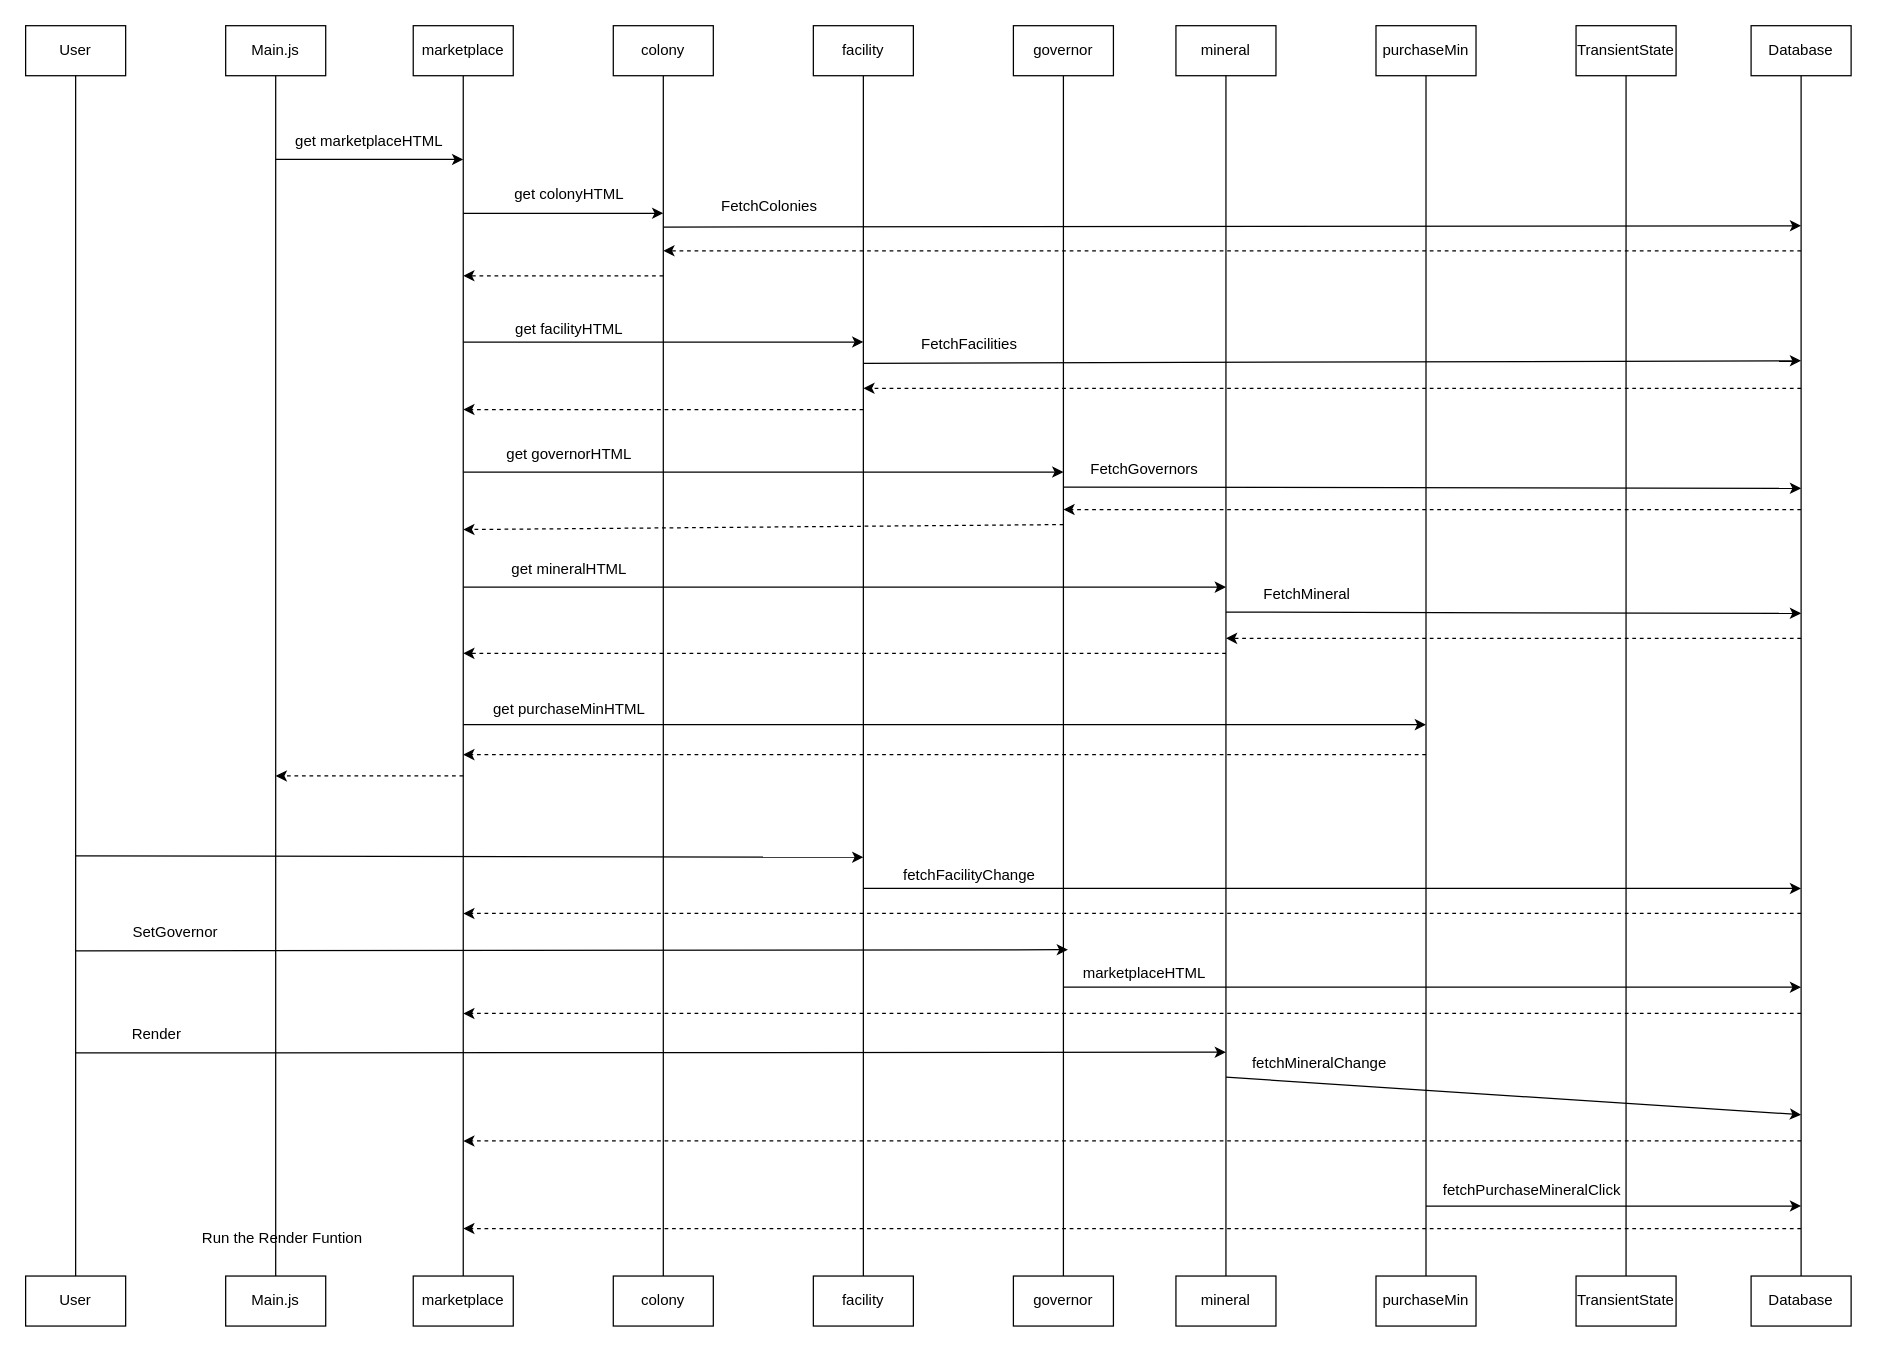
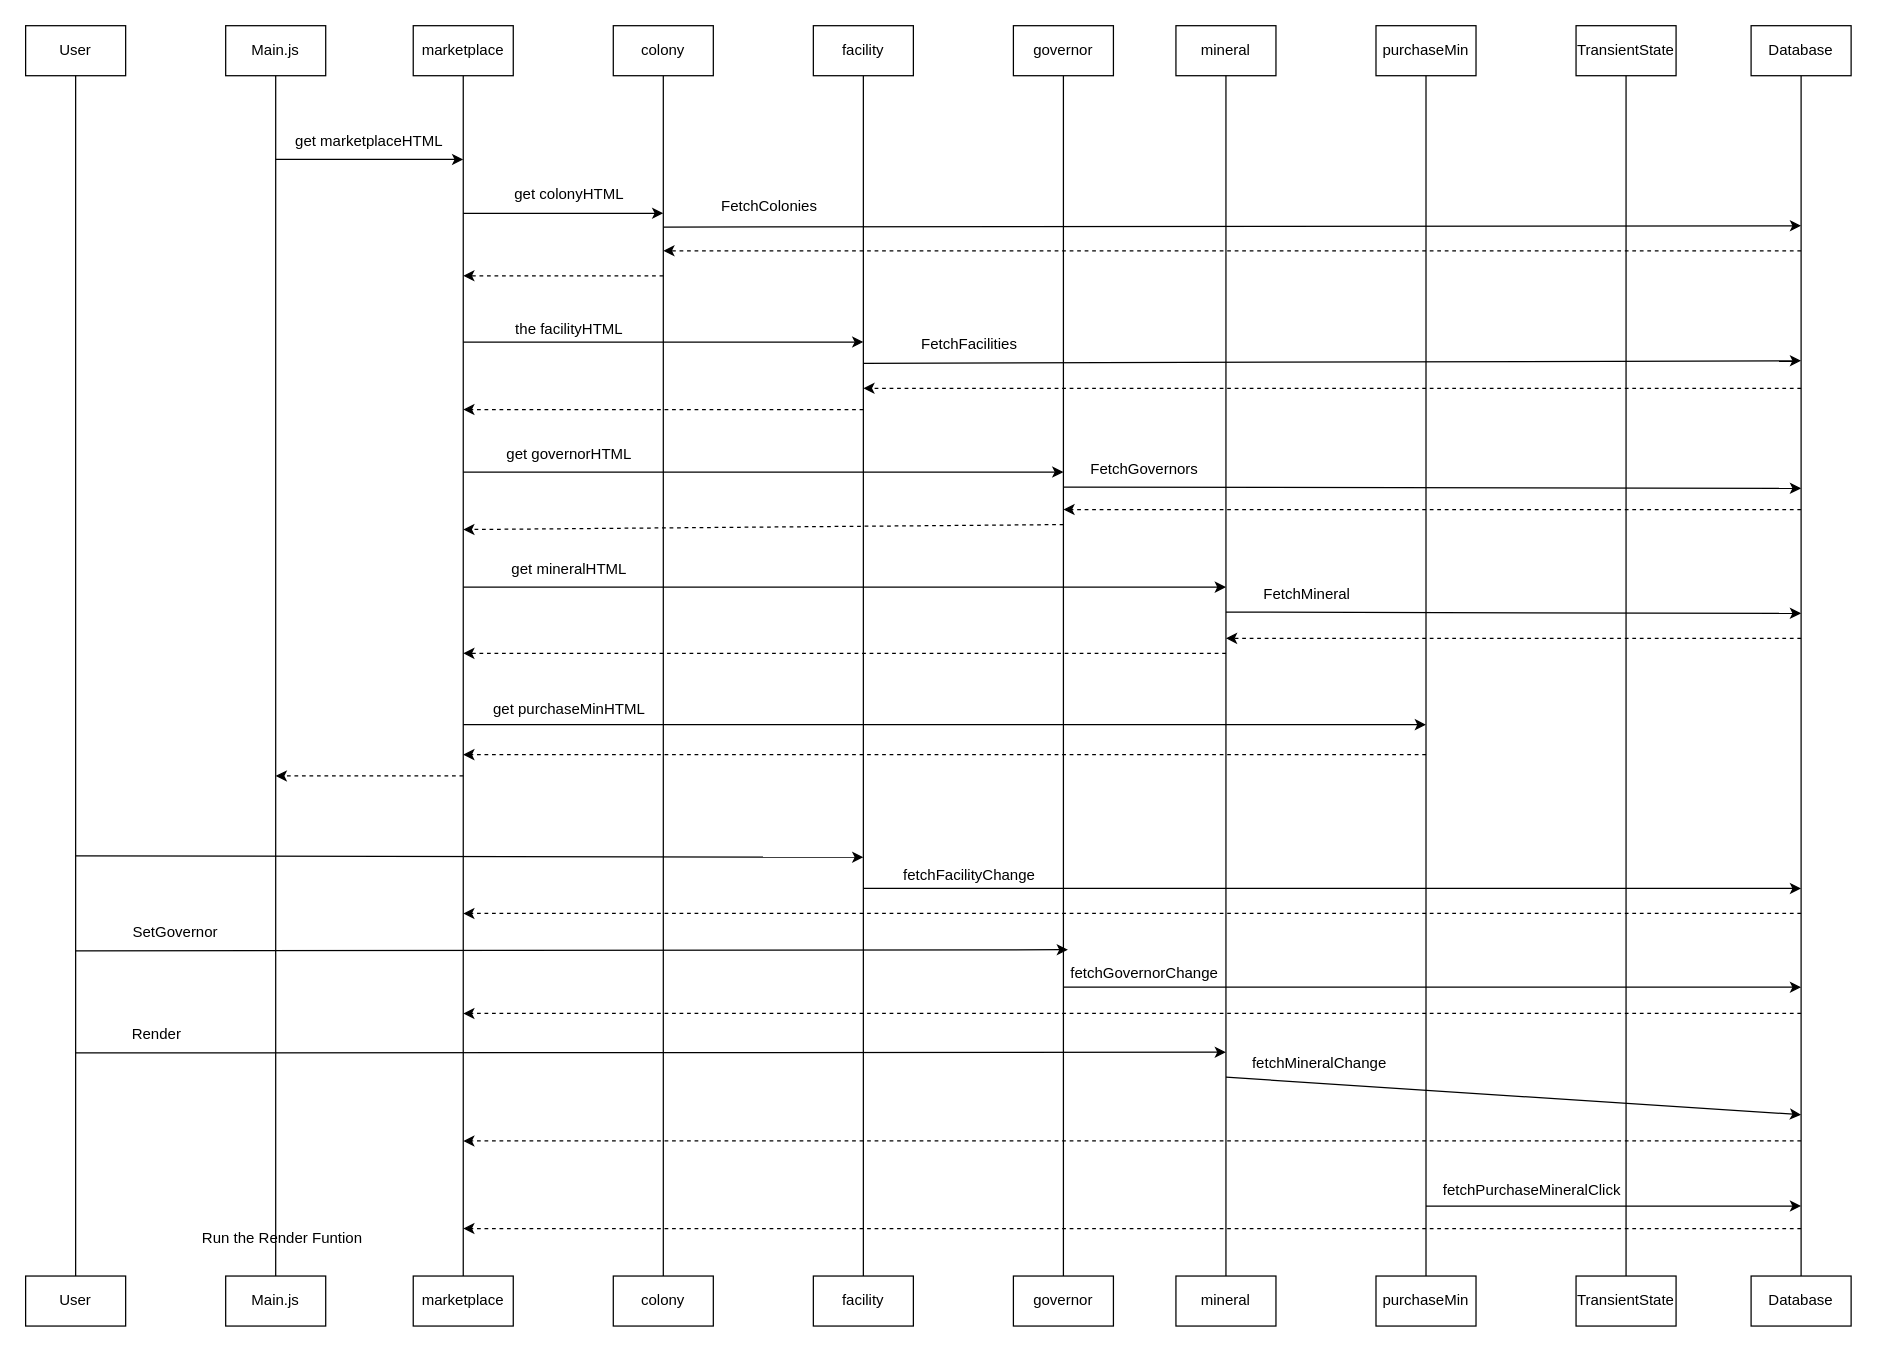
- <mxCell id="48" value="get facilityHTML" style="text;html=1;strokeColor=none;fillColor=none;align=center;verticalAlign=middle;whiteSpace=wrap;rounded=0;" vertex="1" parent="1"><mxGeometry x="370" y="248" width="170" height="30" as="geometry" /></mxCell>
+ <mxCell id="48" value="the facilityHTML" style="text;html=1;strokeColor=none;fillColor=none;align=center;verticalAlign=middle;whiteSpace=wrap;rounded=0;" vertex="1" parent="1"><mxGeometry x="370" y="248" width="170" height="30" as="geometry" /></mxCell>
- <mxCell id="59" value="marketplaceHTML" style="text;html=1;strokeColor=none;fillColor=none;align=center;verticalAlign=middle;whiteSpace=wrap;rounded=0;" vertex="1" parent="1"><mxGeometry x="830" y="763" width="170" height="30" as="geometry" /></mxCell>
+ <mxCell id="59" value="fetchGovernorChange" style="text;html=1;strokeColor=none;fillColor=none;align=center;verticalAlign=middle;whiteSpace=wrap;rounded=0;" vertex="1" parent="1"><mxGeometry x="830" y="763" width="170" height="30" as="geometry" /></mxCell>
